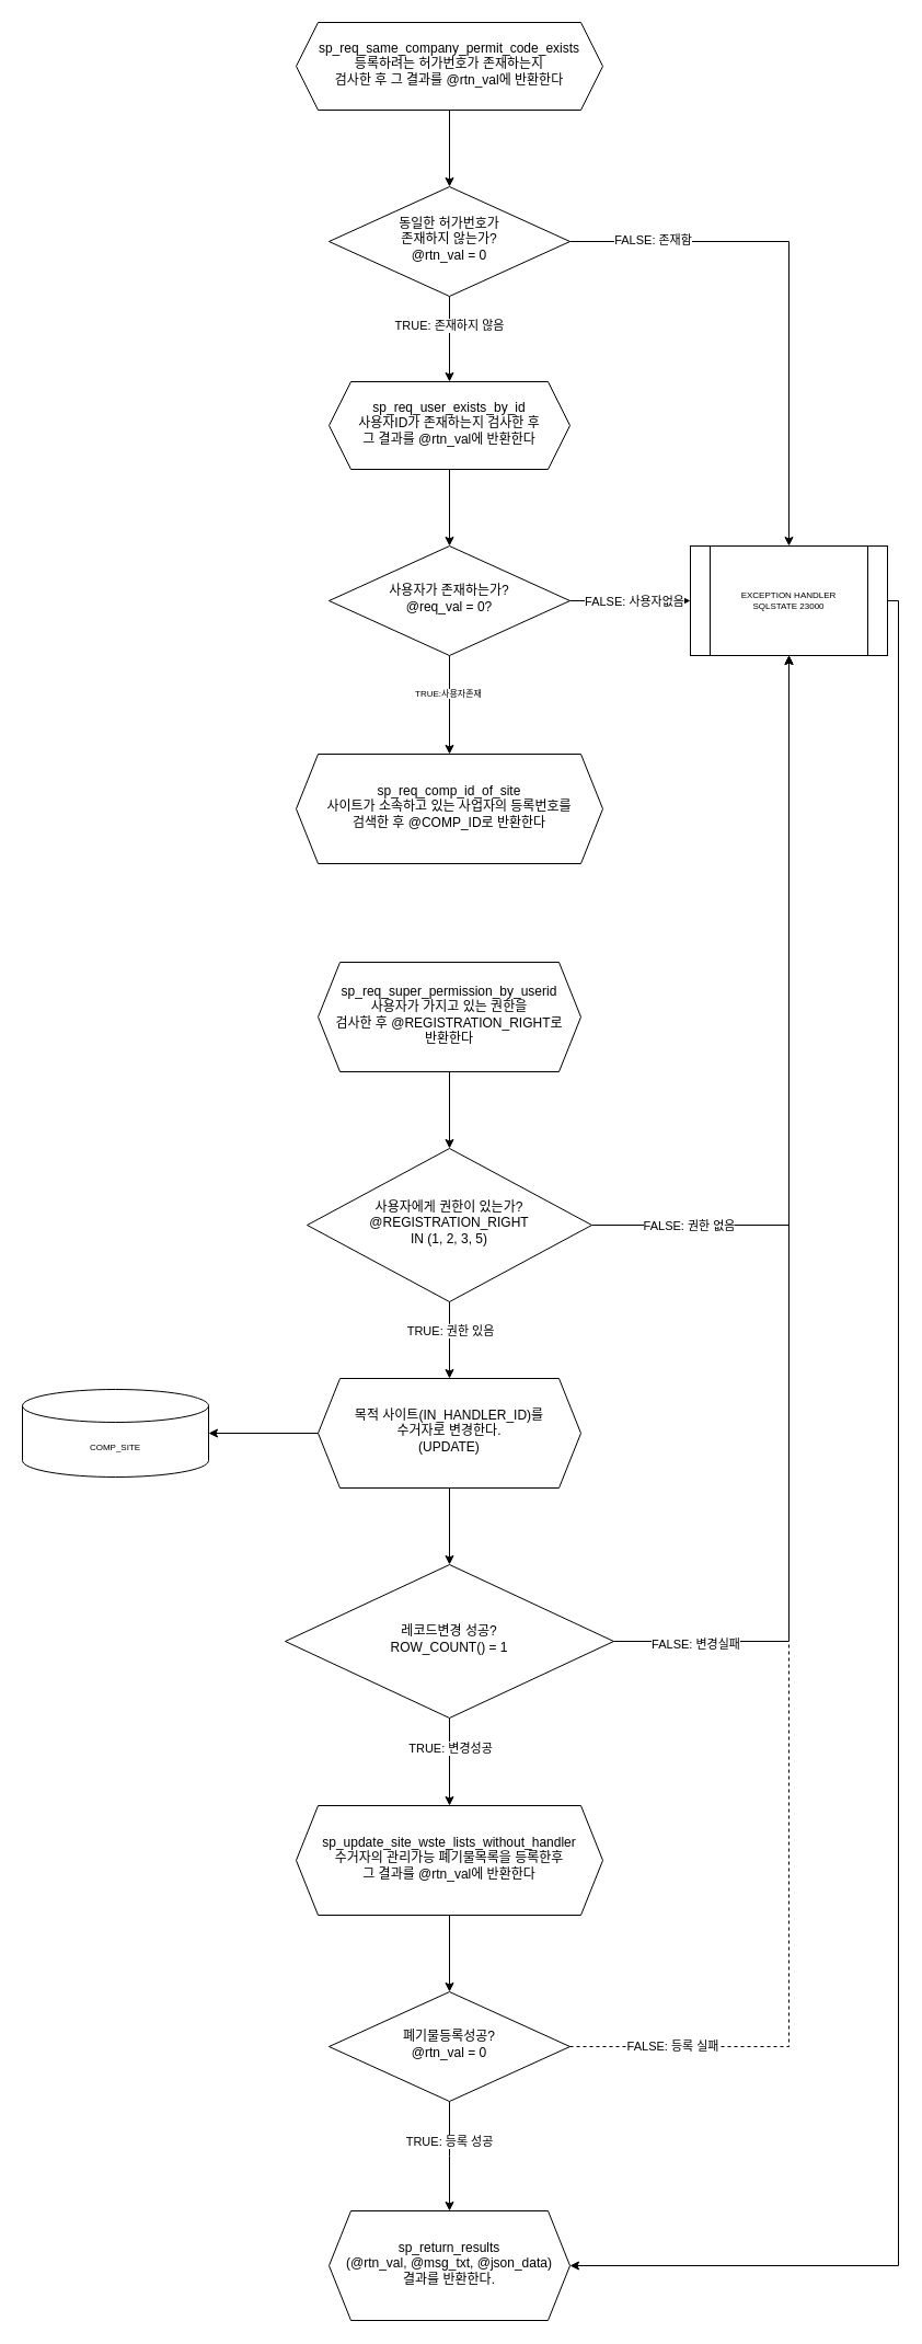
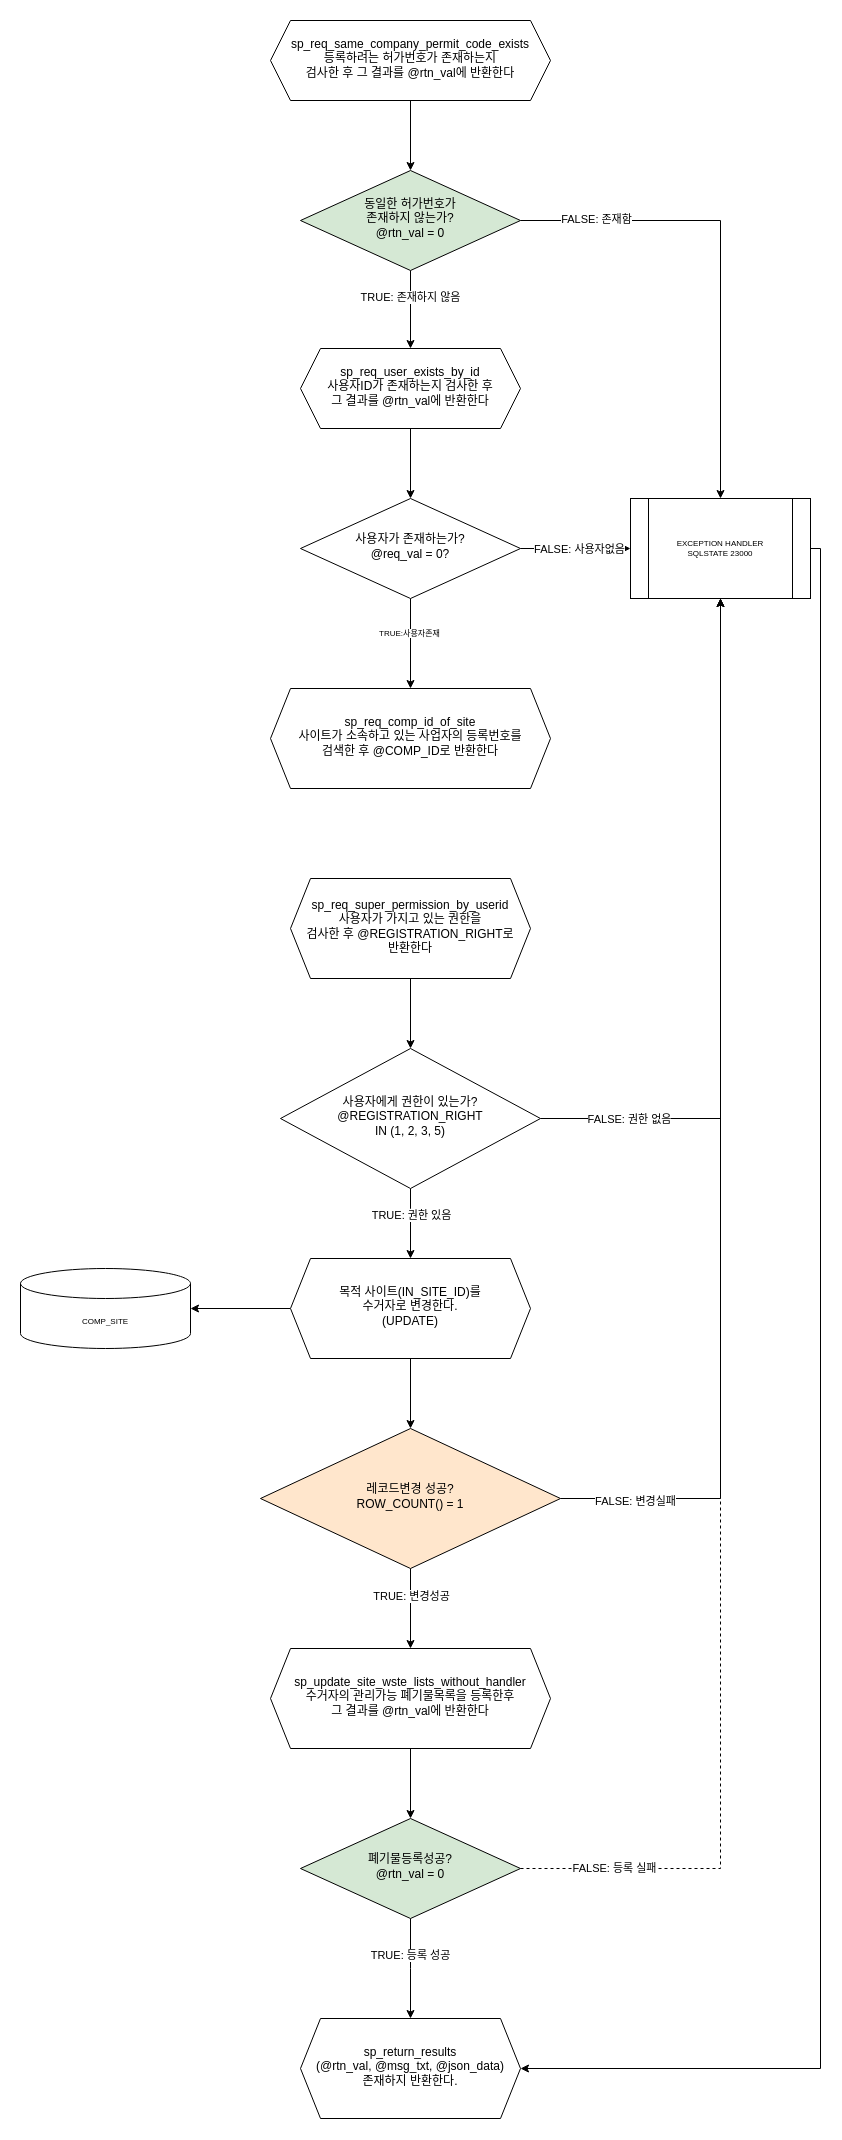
- <mxCell id="42" value="동일한 허가번호가&lt;br&gt;존재하지 않는가?&lt;br&gt;@rtn_val = 0" style="rhombus;whiteSpace=wrap;html=1;shadow=0;strokeWidth=1;spacing=6;spacingTop=-4;" vertex="1" parent="1"><mxGeometry x="300" y="170" width="220" height="100" as="geometry" /></mxCell>
+ <mxCell id="42" value="동일한 허가번호가&lt;br&gt;존재하지 않는가?&lt;br&gt;@rtn_val = 0" style="rhombus;whiteSpace=wrap;html=1;shadow=0;strokeWidth=1;spacing=6;spacingTop=-4;fillColor=#d5e8d4;" vertex="1" parent="1"><mxGeometry x="300" y="170" width="220" height="100" as="geometry" /></mxCell>
- <mxCell id="19" value="목적 사이트(IN_HANDLER_ID)를&lt;br&gt;수거자로 변경한다.&lt;br&gt;(UPDATE)" style="shape=hexagon;perimeter=hexagonPerimeter2;whiteSpace=wrap;html=1;fixedSize=1;shadow=0;strokeWidth=1;spacing=6;spacingTop=-4;" vertex="1" parent="1"><mxGeometry x="290" y="1258" width="240" height="100" as="geometry" /></mxCell>
+ <mxCell id="19" value="목적 사이트(IN_SITE_ID)를&lt;br&gt;수거자로 변경한다.&lt;br&gt;(UPDATE)" style="shape=hexagon;perimeter=hexagonPerimeter2;whiteSpace=wrap;html=1;fixedSize=1;shadow=0;strokeWidth=1;spacing=6;spacingTop=-4;" vertex="1" parent="1"><mxGeometry x="290" y="1258" width="240" height="100" as="geometry" /></mxCell>
- <mxCell id="24" value="레코드변경 성공?&lt;br&gt;ROW_COUNT() = 1" style="rhombus;whiteSpace=wrap;html=1;shadow=0;strokeWidth=1;spacing=6;spacingTop=-4;" vertex="1" parent="1"><mxGeometry x="260" y="1428" width="300" height="140" as="geometry" /></mxCell>
+ <mxCell id="24" value="레코드변경 성공?&lt;br&gt;ROW_COUNT() = 1" style="rhombus;whiteSpace=wrap;html=1;shadow=0;strokeWidth=1;spacing=6;spacingTop=-4;fillColor=#ffe6cc;" vertex="1" parent="1"><mxGeometry x="260" y="1428" width="300" height="140" as="geometry" /></mxCell>
- <mxCell id="33" value="폐기물등록성공?&lt;br&gt;@rtn_val = 0" style="rhombus;whiteSpace=wrap;html=1;shadow=0;strokeWidth=1;spacing=6;spacingTop=-4;" vertex="1" parent="1"><mxGeometry x="300" y="1818" width="220" height="100" as="geometry" /></mxCell>
+ <mxCell id="33" value="폐기물등록성공?&lt;br&gt;@rtn_val = 0" style="rhombus;whiteSpace=wrap;html=1;shadow=0;strokeWidth=1;spacing=6;spacingTop=-4;fillColor=#d5e8d4;" vertex="1" parent="1"><mxGeometry x="300" y="1818" width="220" height="100" as="geometry" /></mxCell>
- <mxCell id="34" value="sp_return_results&lt;br&gt;(@rtn_val, @msg_txt, @json_data)&lt;br&gt;결과를 반환한다." style="shape=hexagon;perimeter=hexagonPerimeter2;whiteSpace=wrap;html=1;fixedSize=1;shadow=0;strokeWidth=1;spacing=6;spacingTop=-4;" vertex="1" parent="1"><mxGeometry x="300" y="2018" width="220" height="100" as="geometry" /></mxCell>
+ <mxCell id="34" value="sp_return_results&lt;br&gt;(@rtn_val, @msg_txt, @json_data)&lt;br&gt;존재하지 반환한다." style="shape=hexagon;perimeter=hexagonPerimeter2;whiteSpace=wrap;html=1;fixedSize=1;shadow=0;strokeWidth=1;spacing=6;spacingTop=-4;" vertex="1" parent="1"><mxGeometry x="300" y="2018" width="220" height="100" as="geometry" /></mxCell>
